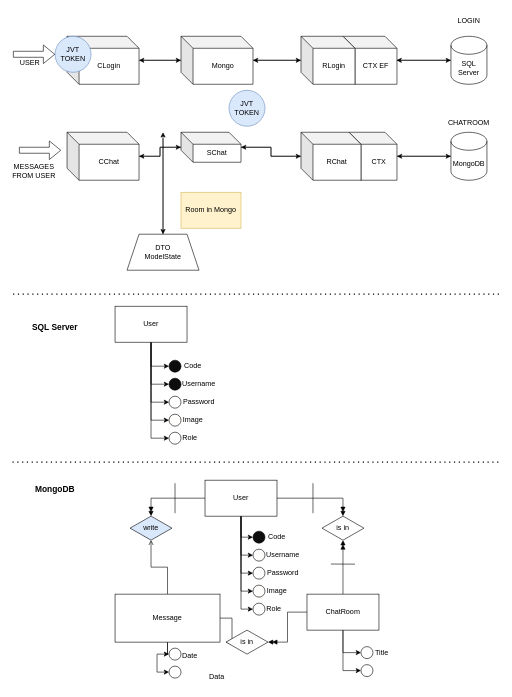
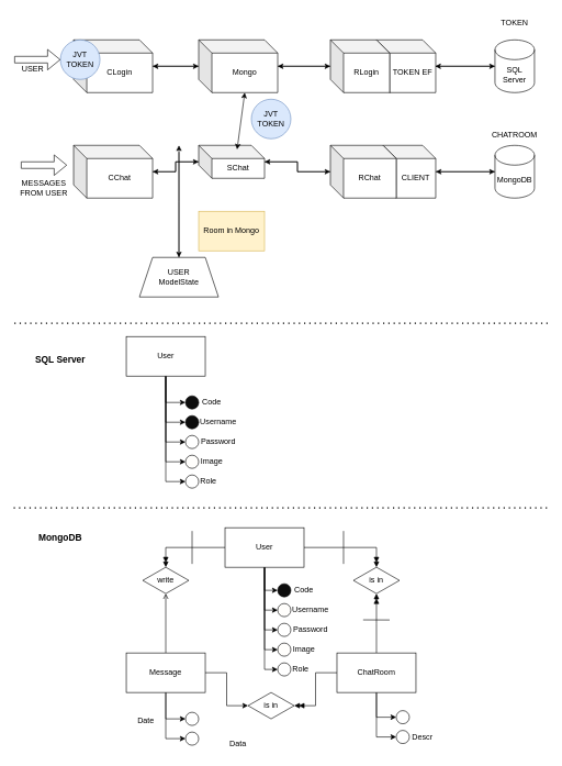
- <mxCell id="79" value="LOGIN" style="text;html=1;align=center;verticalAlign=middle;whiteSpace=wrap;rounded=0;" parent="1" vertex="1"><mxGeometry x="751" y="20" width="60" height="30" as="geometry" /></mxCell>
+ <mxCell id="79" value="TOKEN" style="text;html=1;align=center;verticalAlign=middle;whiteSpace=wrap;rounded=0;" parent="1" vertex="1"><mxGeometry x="751" y="20" width="60" height="30" as="geometry" /></mxCell>
- <mxCell id="4" value="CTX EF" style="shape=cube;whiteSpace=wrap;html=1;boundedLbl=1;backgroundOutline=1;darkOpacity=0.05;darkOpacity2=0.1;" parent="1" vertex="1"><mxGeometry x="571" y="60" width="90" height="80" as="geometry" /></mxCell>
+ <mxCell id="4" value="TOKEN EF" style="shape=cube;whiteSpace=wrap;html=1;boundedLbl=1;backgroundOutline=1;darkOpacity=0.05;darkOpacity2=0.1;" parent="1" vertex="1"><mxGeometry x="571" y="60" width="90" height="80" as="geometry" /></mxCell>
+ <mxCell id="27" value="" style="endArrow=classic;startArrow=classic;html=1;rounded=0;entryX=0;entryY=0;entryDx=70;entryDy=80;entryPerimeter=0;exitX=0.583;exitY=0.125;exitDx=0;exitDy=0;exitPerimeter=0;" parent="1" source="16" target="8" edge="1"><mxGeometry width="50" height="50" relative="1" as="geometry"><mxPoint x="401" y="280" as="sourcePoint" /><mxPoint x="451" y="230" as="targetPoint" /></mxGeometry></mxCell>
- <mxCell id="2" value="CTX" style="shape=cube;whiteSpace=wrap;html=1;boundedLbl=1;backgroundOutline=1;darkOpacity=0.05;darkOpacity2=0.1;" parent="1" vertex="1"><mxGeometry x="581" y="220" width="80" height="80" as="geometry" /></mxCell>
+ <mxCell id="2" value="CLIENT" style="shape=cube;whiteSpace=wrap;html=1;boundedLbl=1;backgroundOutline=1;darkOpacity=0.05;darkOpacity2=0.1;" parent="1" vertex="1"><mxGeometry x="581" y="220" width="80" height="80" as="geometry" /></mxCell>
- <mxCell id="82" value="MESSAGES&lt;br&gt;FROM USER" style="text;html=1;align=center;verticalAlign=middle;whiteSpace=wrap;rounded=0;" parent="1" vertex="1"><mxGeometry x="11" y="270" width="90" height="30" as="geometry" /></mxCell>
+ <mxCell id="82" value="MESSAGES&lt;br&gt;FROM USER" style="text;html=1;align=center;verticalAlign=middle;whiteSpace=wrap;rounded=0;" parent="1" vertex="1"><mxGeometry x="21" y="270" width="90" height="30" as="geometry" /></mxCell>
- <mxCell id="32" value="&lt;div&gt;DTO&lt;/div&gt;ModelState" style="shape=trapezoid;perimeter=trapezoidPerimeter;whiteSpace=wrap;html=1;fixedSize=1;" parent="1" vertex="1"><mxGeometry x="211" y="390" width="120" height="60" as="geometry" /></mxCell>
+ <mxCell id="32" value="&lt;div&gt;USER&lt;/div&gt;ModelState" style="shape=trapezoid;perimeter=trapezoidPerimeter;whiteSpace=wrap;html=1;fixedSize=1;" parent="1" vertex="1"><mxGeometry x="211" y="390" width="120" height="60" as="geometry" /></mxCell>
- <mxCell id="72" value="write" style="rhombus;whiteSpace=wrap;html=1;fillColor=#dae8fc;" parent="1" vertex="1"><mxGeometry x="216" y="860" width="70" height="40" as="geometry" /></mxCell>
+ <mxCell id="72" value="write" style="rhombus;whiteSpace=wrap;html=1;" parent="1" vertex="1"><mxGeometry x="216" y="860" width="70" height="40" as="geometry" /></mxCell>
- <mxCell id="51" value="Message" style="rounded=0;whiteSpace=wrap;html=1;" parent="1" vertex="1"><mxGeometry x="191" y="990" width="175" height="80" as="geometry" /></mxCell>
+ <mxCell id="51" value="Message" style="rounded=0;whiteSpace=wrap;html=1;" parent="1" vertex="1"><mxGeometry x="191" y="990" width="120" height="60" as="geometry" /></mxCell>
- <mxCell id="63" value="Title" style="text;html=1;align=center;verticalAlign=middle;whiteSpace=wrap;rounded=0;" parent="1" vertex="1"><mxGeometry x="621" y="1075" width="30" height="25" as="geometry" /></mxCell>
- <mxCell id="58" value="Date" style="text;html=1;align=center;verticalAlign=middle;whiteSpace=wrap;rounded=0;" parent="1" vertex="1"><mxGeometry x="301" y="1080" width="30" height="25" as="geometry" /></mxCell>
+ <mxCell id="58" value="Date" style="text;html=1;align=center;verticalAlign=middle;whiteSpace=wrap;rounded=0;" parent="1" vertex="1"><mxGeometry x="206" y="1080" width="30" height="25" as="geometry" /></mxCell>
+ <mxCell id="78" value="Descr" style="text;html=1;align=center;verticalAlign=middle;whiteSpace=wrap;rounded=0;" parent="1" vertex="1"><mxGeometry x="621" y="1105" width="40" height="25" as="geometry" /></mxCell>
